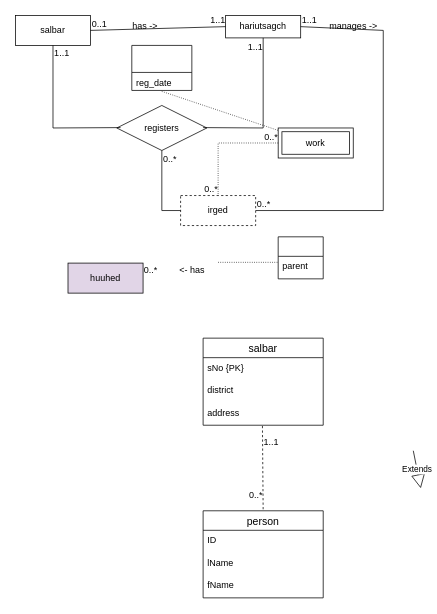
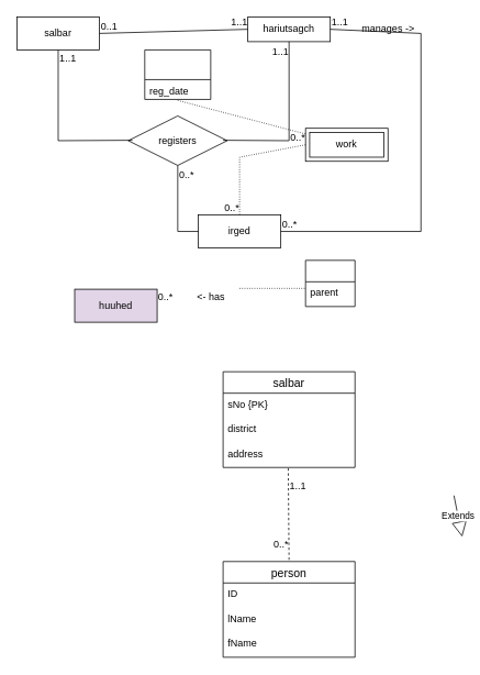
- <mxCell id="4" value="has -&gt;" style="text;strokeColor=none;fillColor=none;spacingLeft=4;spacingRight=4;overflow=hidden;rotatable=0;points=[[0,0.5],[1,0.5]];portConstraint=eastwest;fontSize=12;" parent="1" vertex="1"><mxGeometry x="170" y="20" width="90" height="30" as="geometry" /></mxCell>
- <mxCell id="29" value="work" style="shape=ext;margin=3;double=1;whiteSpace=wrap;html=1;align=center;" parent="1" vertex="1"><mxGeometry x="370" y="170" width="100" height="40" as="geometry" /></mxCell>
+ <mxCell id="29" value="work" style="shape=ext;margin=3;double=1;whiteSpace=wrap;html=1;align=center;" parent="1" vertex="1"><mxGeometry x="370" y="155" width="100" height="40" as="geometry" /></mxCell>
- <mxCell id="8" value="irged" style="whiteSpace=wrap;html=1;align=center;dashed=1;" parent="1" vertex="1"><mxGeometry x="240" y="260" width="100" height="40" as="geometry" /></mxCell>
+ <mxCell id="8" value="irged" style="whiteSpace=wrap;html=1;align=center;" parent="1" vertex="1"><mxGeometry x="240" y="260" width="100" height="40" as="geometry" /></mxCell>
